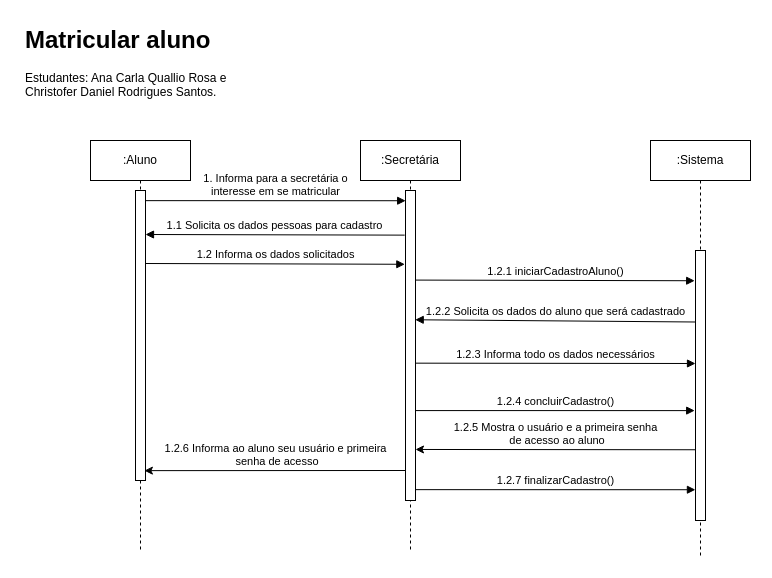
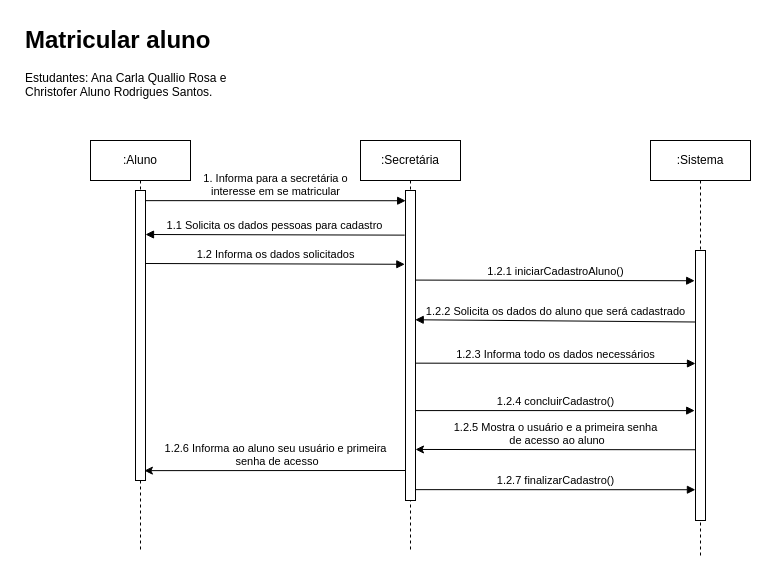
- <mxCell id="18" value="&lt;h1&gt;Matricular aluno&lt;/h1&gt;&lt;p&gt;Estudantes: Ana Carla Quallio Rosa e Christofer Daniel Rodrigues Santos.&lt;/p&gt;" style="text;html=1;strokeColor=none;fillColor=none;spacing=5;spacingTop=-20;whiteSpace=wrap;overflow=hidden;rounded=0;" vertex="1" parent="1"><mxGeometry x="20" y="20" width="220" height="120" as="geometry" /></mxCell>
+ <mxCell id="18" value="&lt;h1&gt;Matricular aluno&lt;/h1&gt;&lt;p&gt;Estudantes: Ana Carla Quallio Rosa e Christofer Aluno Rodrigues Santos.&lt;/p&gt;" style="text;html=1;strokeColor=none;fillColor=none;spacing=5;spacingTop=-20;whiteSpace=wrap;overflow=hidden;rounded=0;" vertex="1" parent="1"><mxGeometry x="20" y="20" width="220" height="120" as="geometry" /></mxCell>
